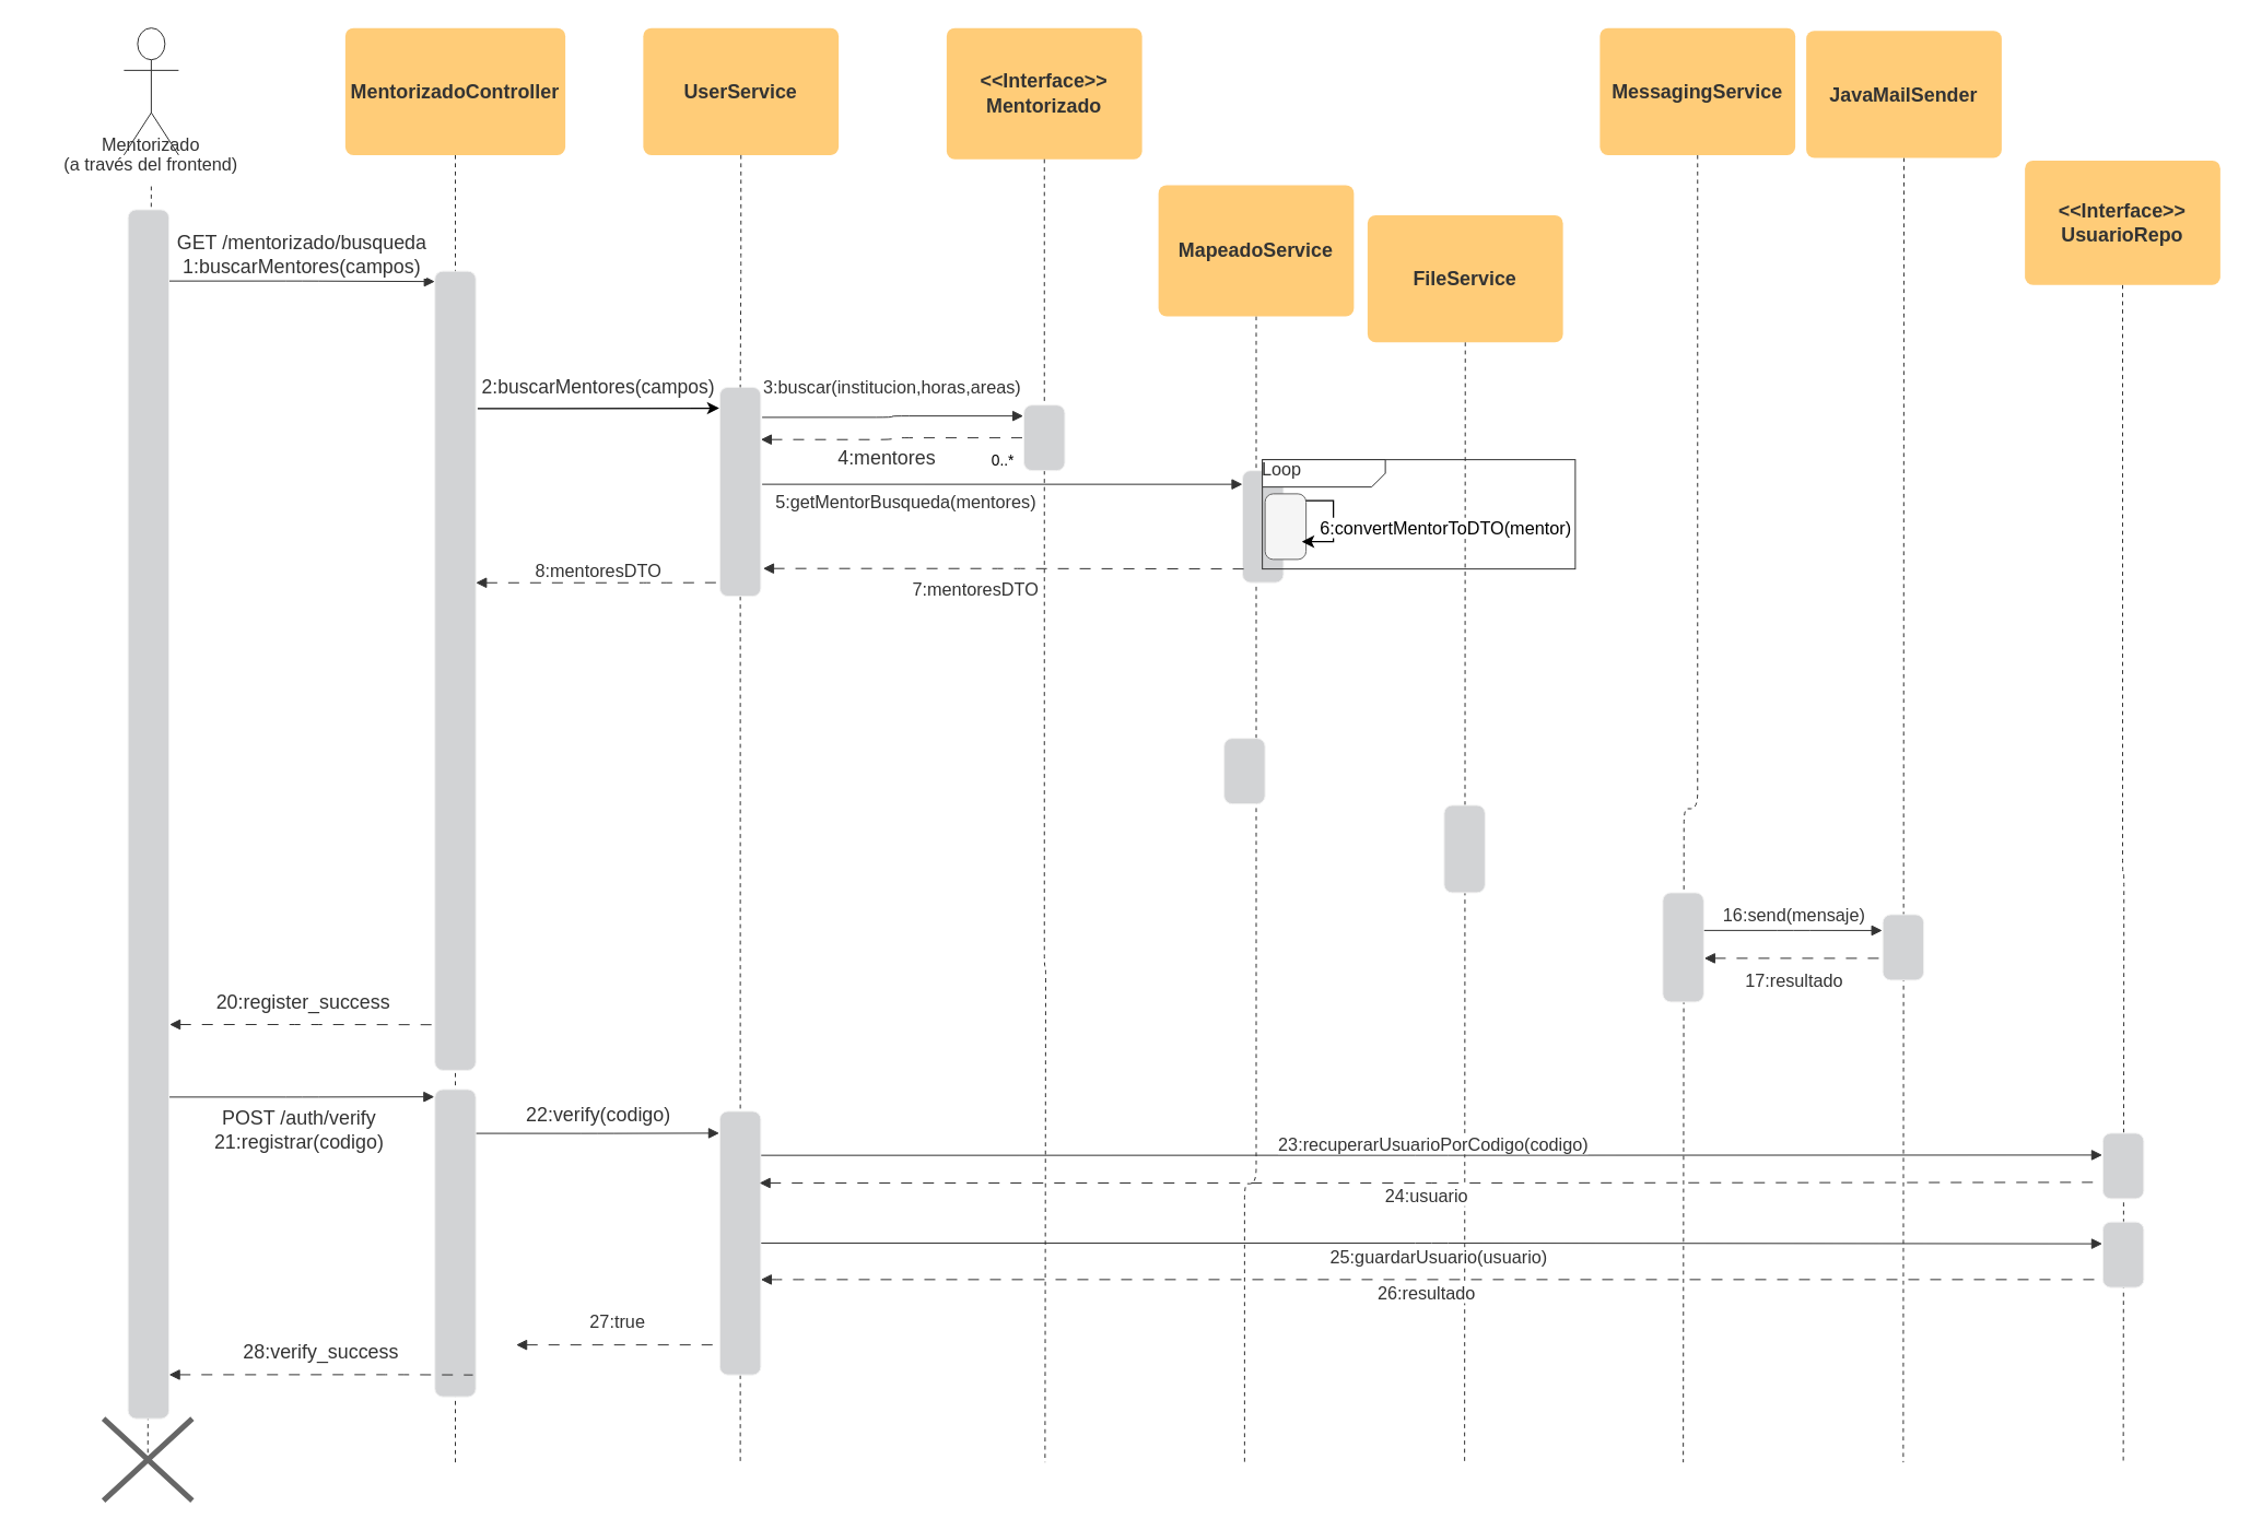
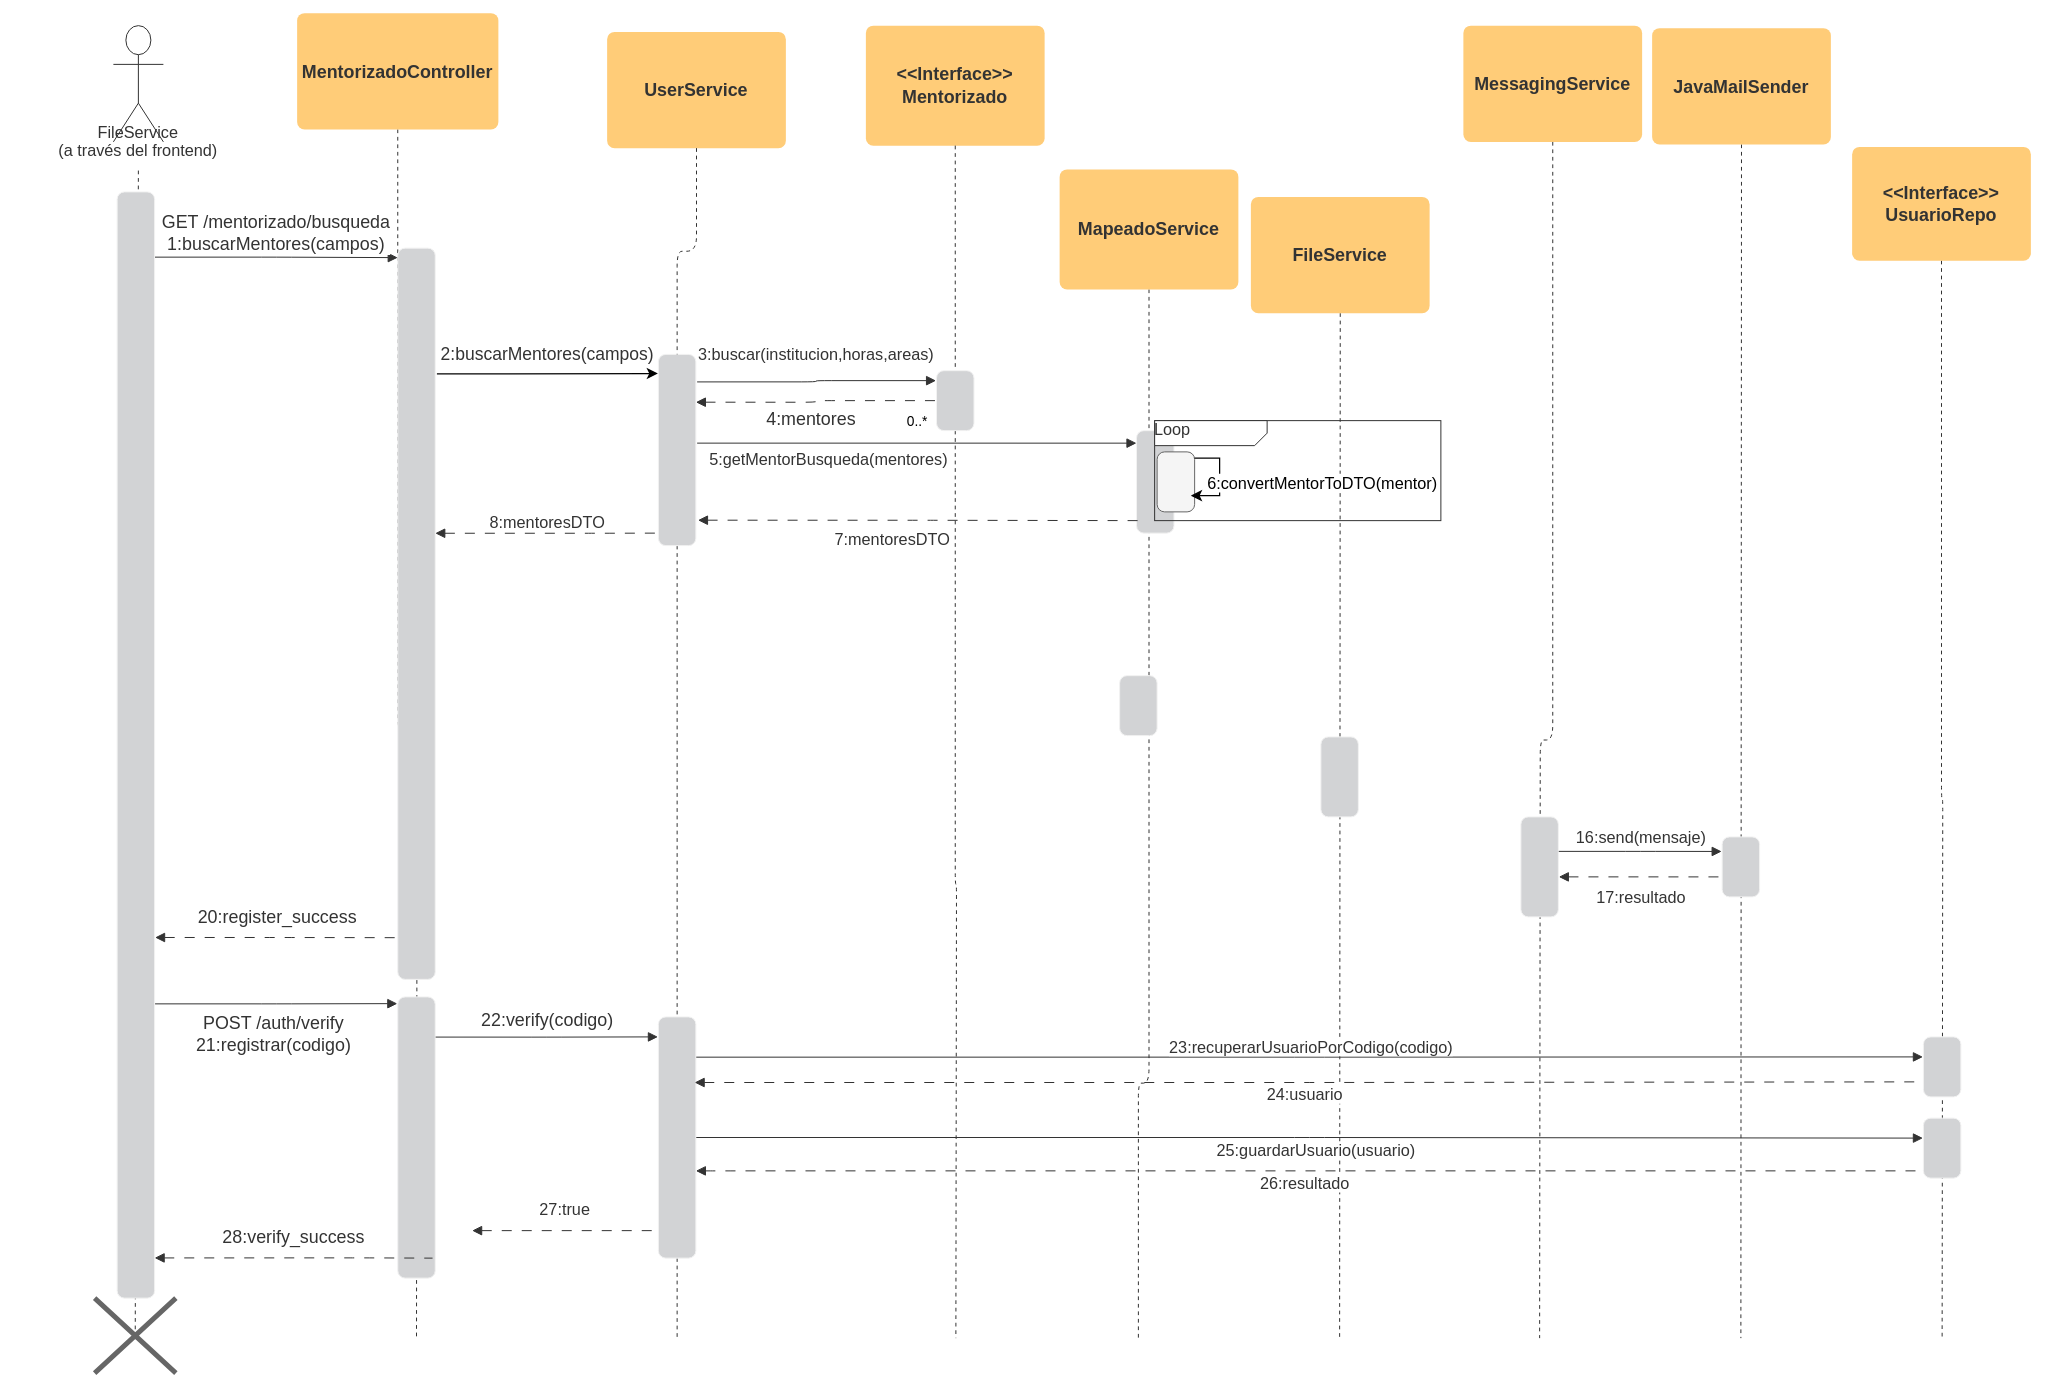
- <mxCell id="10" value="MentorizadoController" style="html=1;overflow=block;blockSpacing=1;whiteSpace=wrap;fontSize=14.3;fontColor=#333333;fontStyle=1;align=center;spacing=0;strokeOpacity=0;fillOpacity=100;rounded=1;absoluteArcSize=1;arcSize=12;fillColor=#ffcc78;strokeWidth=0.8;" vertex="1" parent="1"><mxGeometry x="252" y="20" width="161" height="93" as="geometry" /></mxCell>
+ <mxCell id="10" value="MentorizadoController" style="html=1;overflow=block;blockSpacing=1;whiteSpace=wrap;fontSize=14.3;fontColor=#333333;fontStyle=1;align=center;spacing=0;strokeOpacity=0;fillOpacity=100;rounded=1;absoluteArcSize=1;arcSize=12;fillColor=#ffcc78;strokeWidth=0.8;" vertex="1" parent="1"><mxGeometry x="237" y="10" width="161" height="93" as="geometry" /></mxCell>
- <mxCell id="11" value="UserService" style="html=1;overflow=block;blockSpacing=1;whiteSpace=wrap;fontSize=14.3;fontColor=#333333;fontStyle=1;align=center;spacing=0;strokeOpacity=0;fillOpacity=100;rounded=1;absoluteArcSize=1;arcSize=12;fillColor=#ffcc78;strokeWidth=0.8;" vertex="1" parent="1"><mxGeometry x="470" y="20" width="143" height="93" as="geometry" /></mxCell>
+ <mxCell id="11" value="UserService" style="html=1;overflow=block;blockSpacing=1;whiteSpace=wrap;fontSize=14.3;fontColor=#333333;fontStyle=1;align=center;spacing=0;strokeOpacity=0;fillOpacity=100;rounded=1;absoluteArcSize=1;arcSize=12;fillColor=#ffcc78;strokeWidth=0.8;" vertex="1" parent="1"><mxGeometry x="485" y="25" width="143" height="93" as="geometry" /></mxCell>
- <mxCell id="13" value="&lt;div style=&quot;display: flex; justify-content: center; text-align: center; align-items: baseline; font-size: 0; line-height: 1.25;margin-top: -2px;&quot;&gt;&lt;span&gt;&lt;span style=&quot;font-size:13px;color:#333333;&quot;&gt;Mentorizado&lt;br&gt;&lt;/span&gt;&lt;/span&gt;&lt;/div&gt;&lt;div style=&quot;display: flex; justify-content: center; text-align: center; align-items: baseline; font-size: 0; line-height: 1.25;margin-top: -2px;&quot;&gt;&lt;span&gt;&lt;span style=&quot;font-size:13px;color:#333333;&quot;&gt;(a través del frontend)&lt;/span&gt;&lt;/span&gt;&lt;/div&gt;" style="html=1;overflow=block;blockSpacing=1;whiteSpace=wrap;fontSize=13;spacing=3.8;strokeOpacity=0;fillOpacity=0;rounded=1;absoluteArcSize=1;arcSize=12;fillColor=#ffffff;strokeWidth=0.8;" vertex="1" parent="1"><mxGeometry x="20" y="91" width="180" height="45" as="geometry" /></mxCell>
+ <mxCell id="13" value="&lt;div style=&quot;display: flex; justify-content: center; text-align: center; align-items: baseline; font-size: 0; line-height: 1.25;margin-top: -2px;&quot;&gt;&lt;span&gt;&lt;span style=&quot;font-size:13px;color:#333333;&quot;&gt;FileService&lt;br&gt;&lt;/span&gt;&lt;/span&gt;&lt;/div&gt;&lt;div style=&quot;display: flex; justify-content: center; text-align: center; align-items: baseline; font-size: 0; line-height: 1.25;margin-top: -2px;&quot;&gt;&lt;span&gt;&lt;span style=&quot;font-size:13px;color:#333333;&quot;&gt;(a través del frontend)&lt;/span&gt;&lt;/span&gt;&lt;/div&gt;" style="html=1;overflow=block;blockSpacing=1;whiteSpace=wrap;fontSize=13;spacing=3.8;strokeOpacity=0;fillOpacity=0;rounded=1;absoluteArcSize=1;arcSize=12;fillColor=#ffffff;strokeWidth=0.8;" vertex="1" parent="1"><mxGeometry x="20" y="91" width="180" height="45" as="geometry" /></mxCell>
